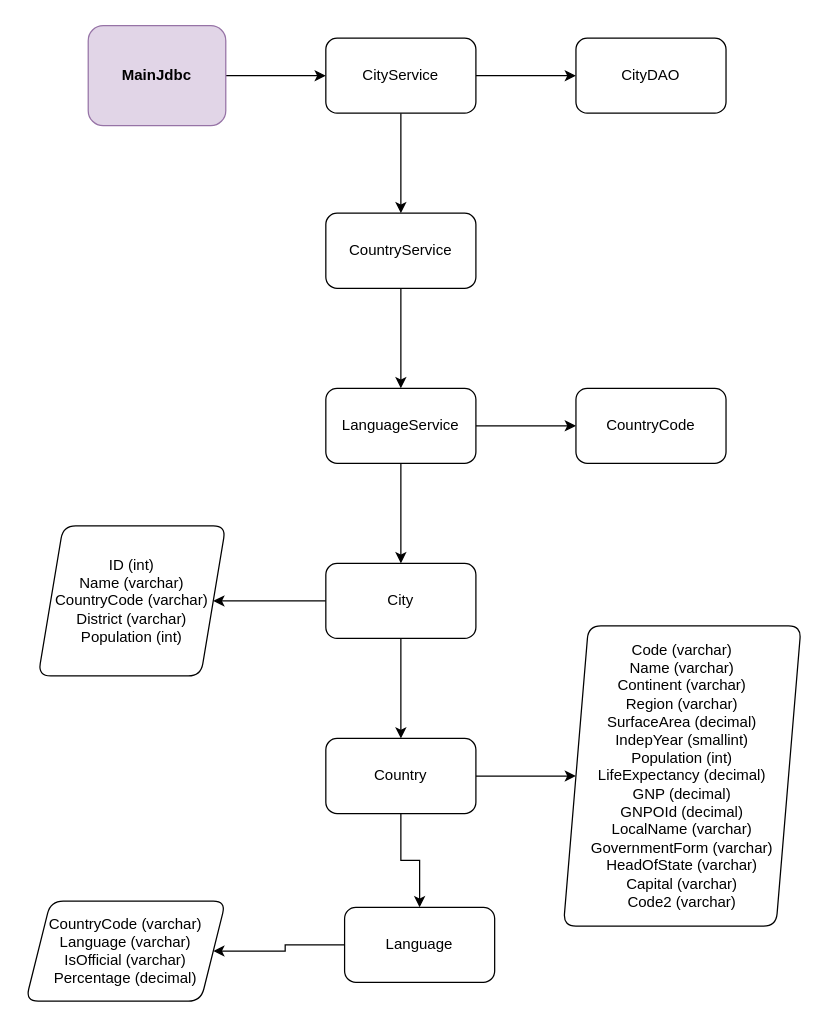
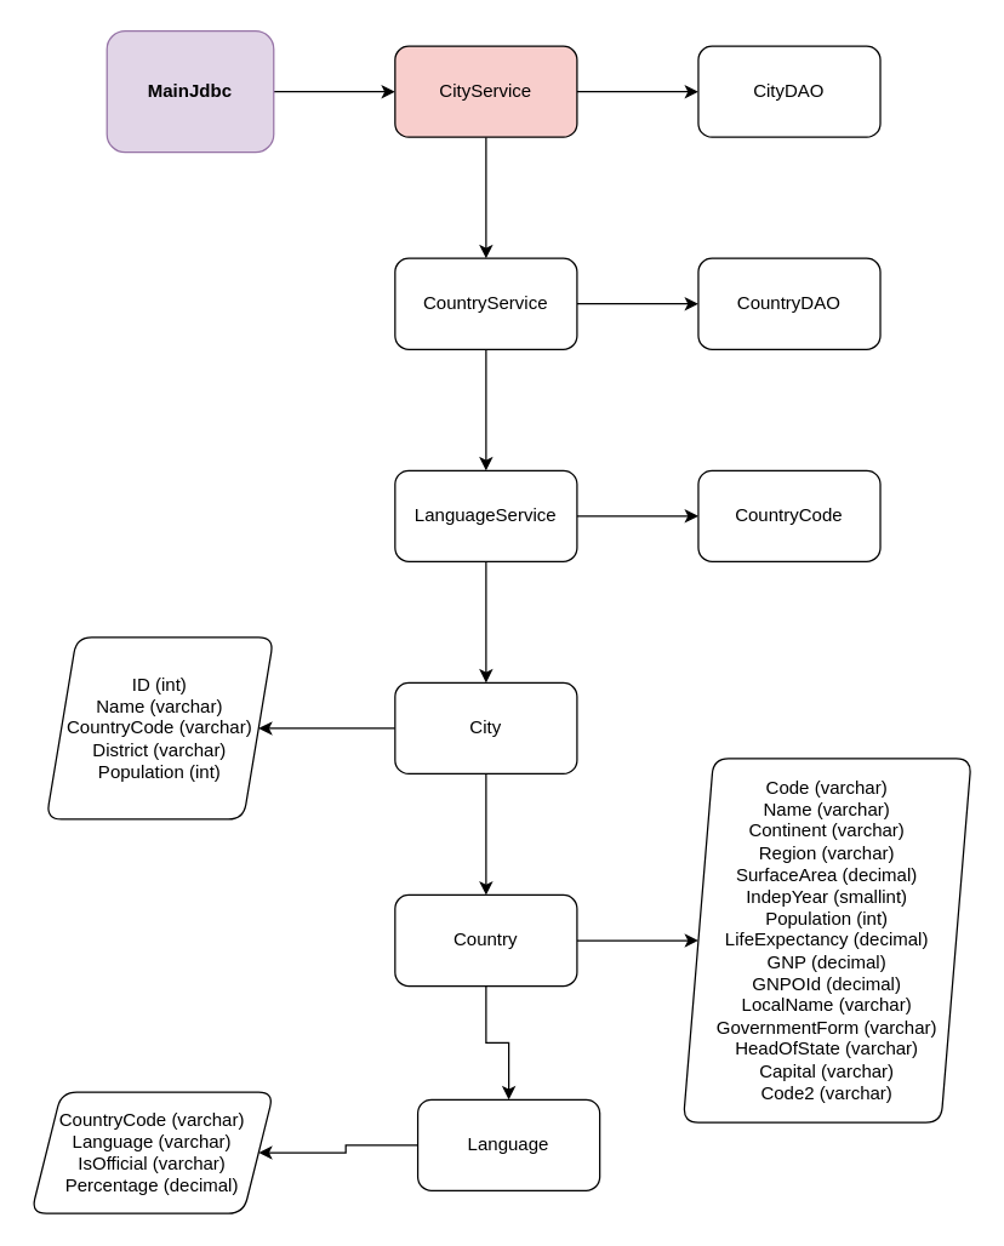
- <mxCell id="6" value="CityService" style="whiteSpace=wrap;html=1;rounded=1;glass=0;strokeWidth=1;shadow=0;" vertex="1" parent="1"><mxGeometry x="260" y="30" width="120" height="60" as="geometry" /></mxCell>
+ <mxCell id="6" value="CityService" style="whiteSpace=wrap;html=1;rounded=1;glass=0;strokeWidth=1;shadow=0;fillColor=#f8cecc;" vertex="1" parent="1"><mxGeometry x="260" y="30" width="120" height="60" as="geometry" /></mxCell>
+ <mxCell id="9" value="" style="edgeStyle=orthogonalEdgeStyle;rounded=0;orthogonalLoop=1;jettySize=auto;html=1;" edge="1" parent="1" source="10" target="22"><mxGeometry relative="1" as="geometry" /></mxCell>
+ <mxCell id="22" value="CountryDAO" style="whiteSpace=wrap;html=1;rounded=1;glass=0;strokeWidth=1;shadow=0;" vertex="1" parent="1"><mxGeometry x="460" y="170" width="120" height="60" as="geometry" /></mxCell>
